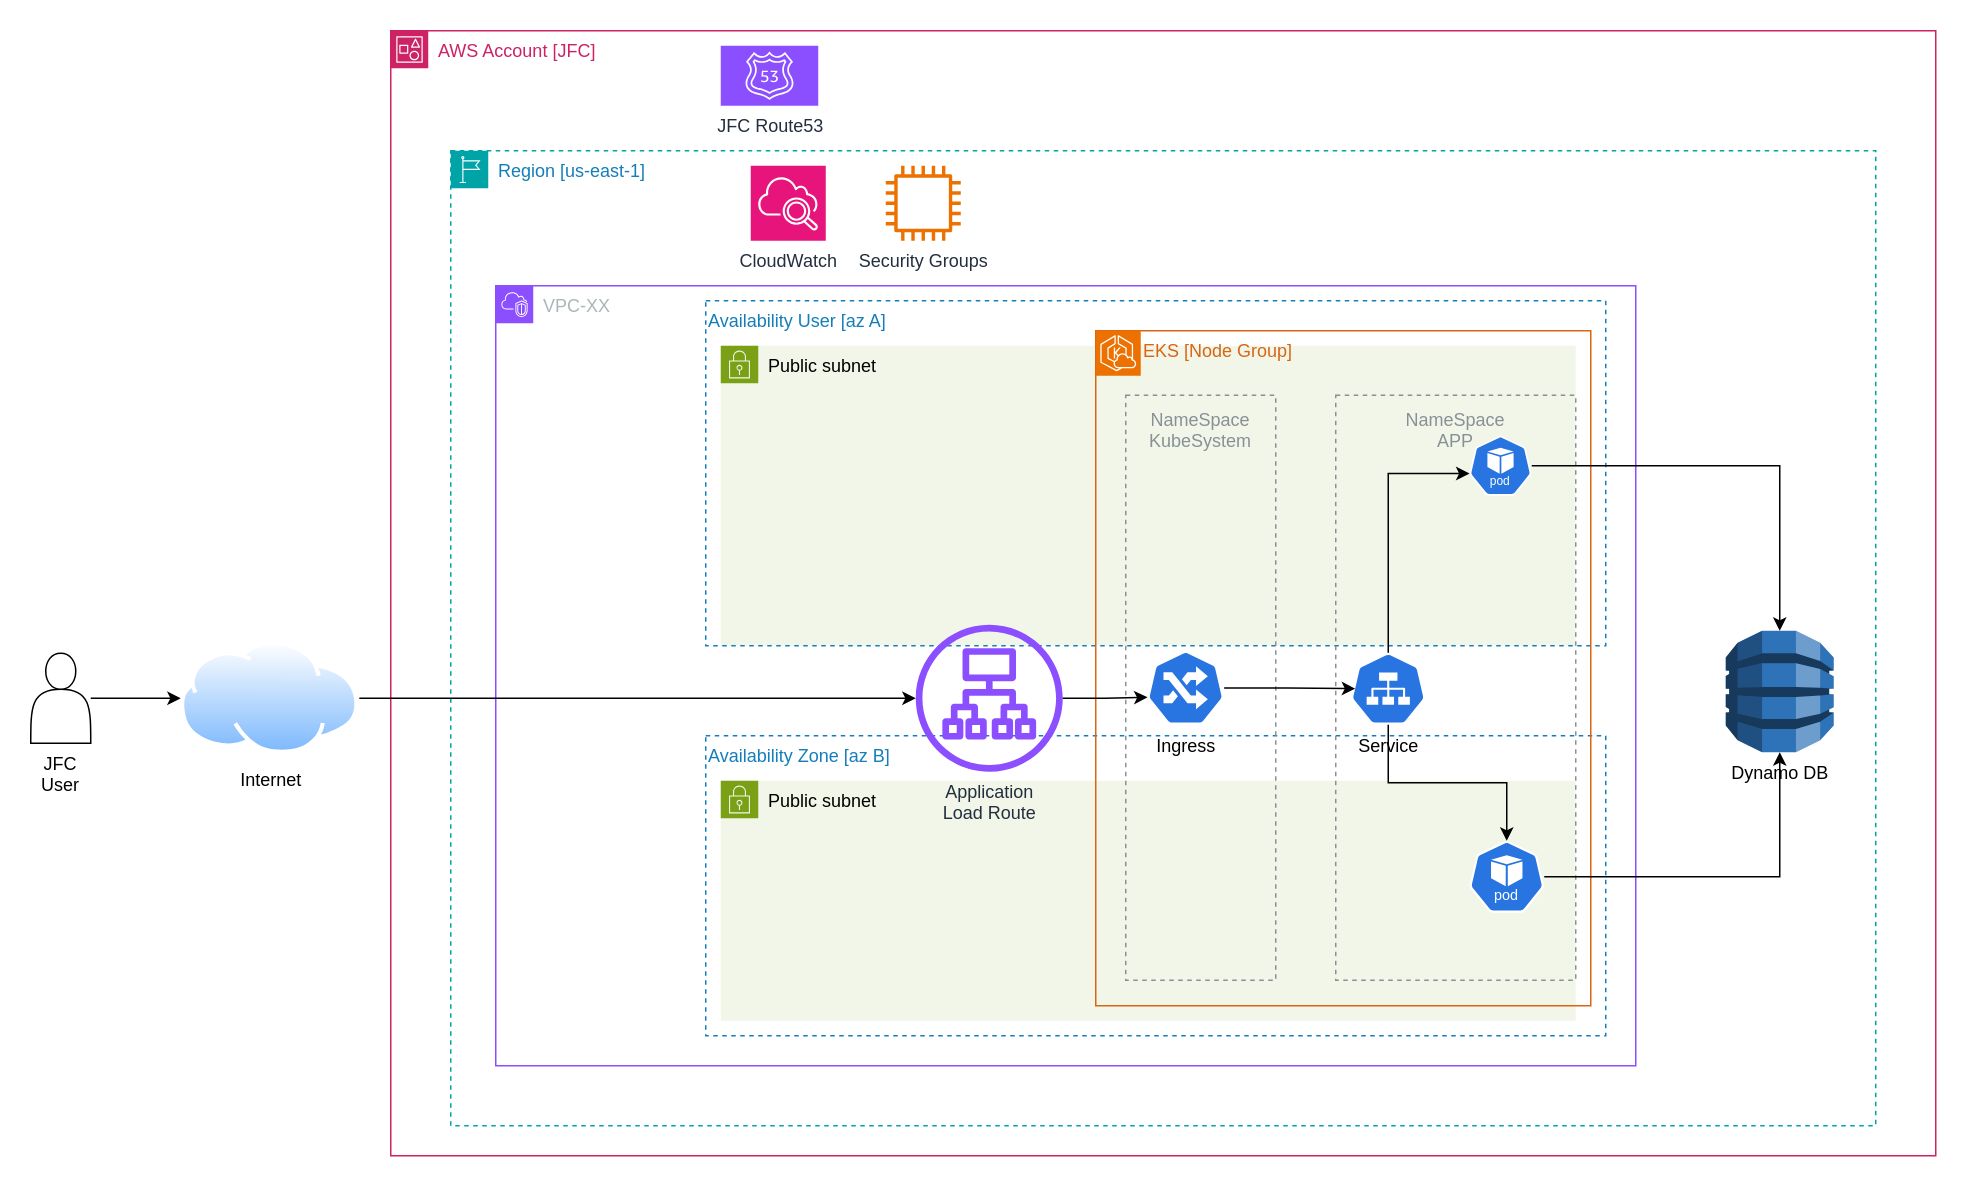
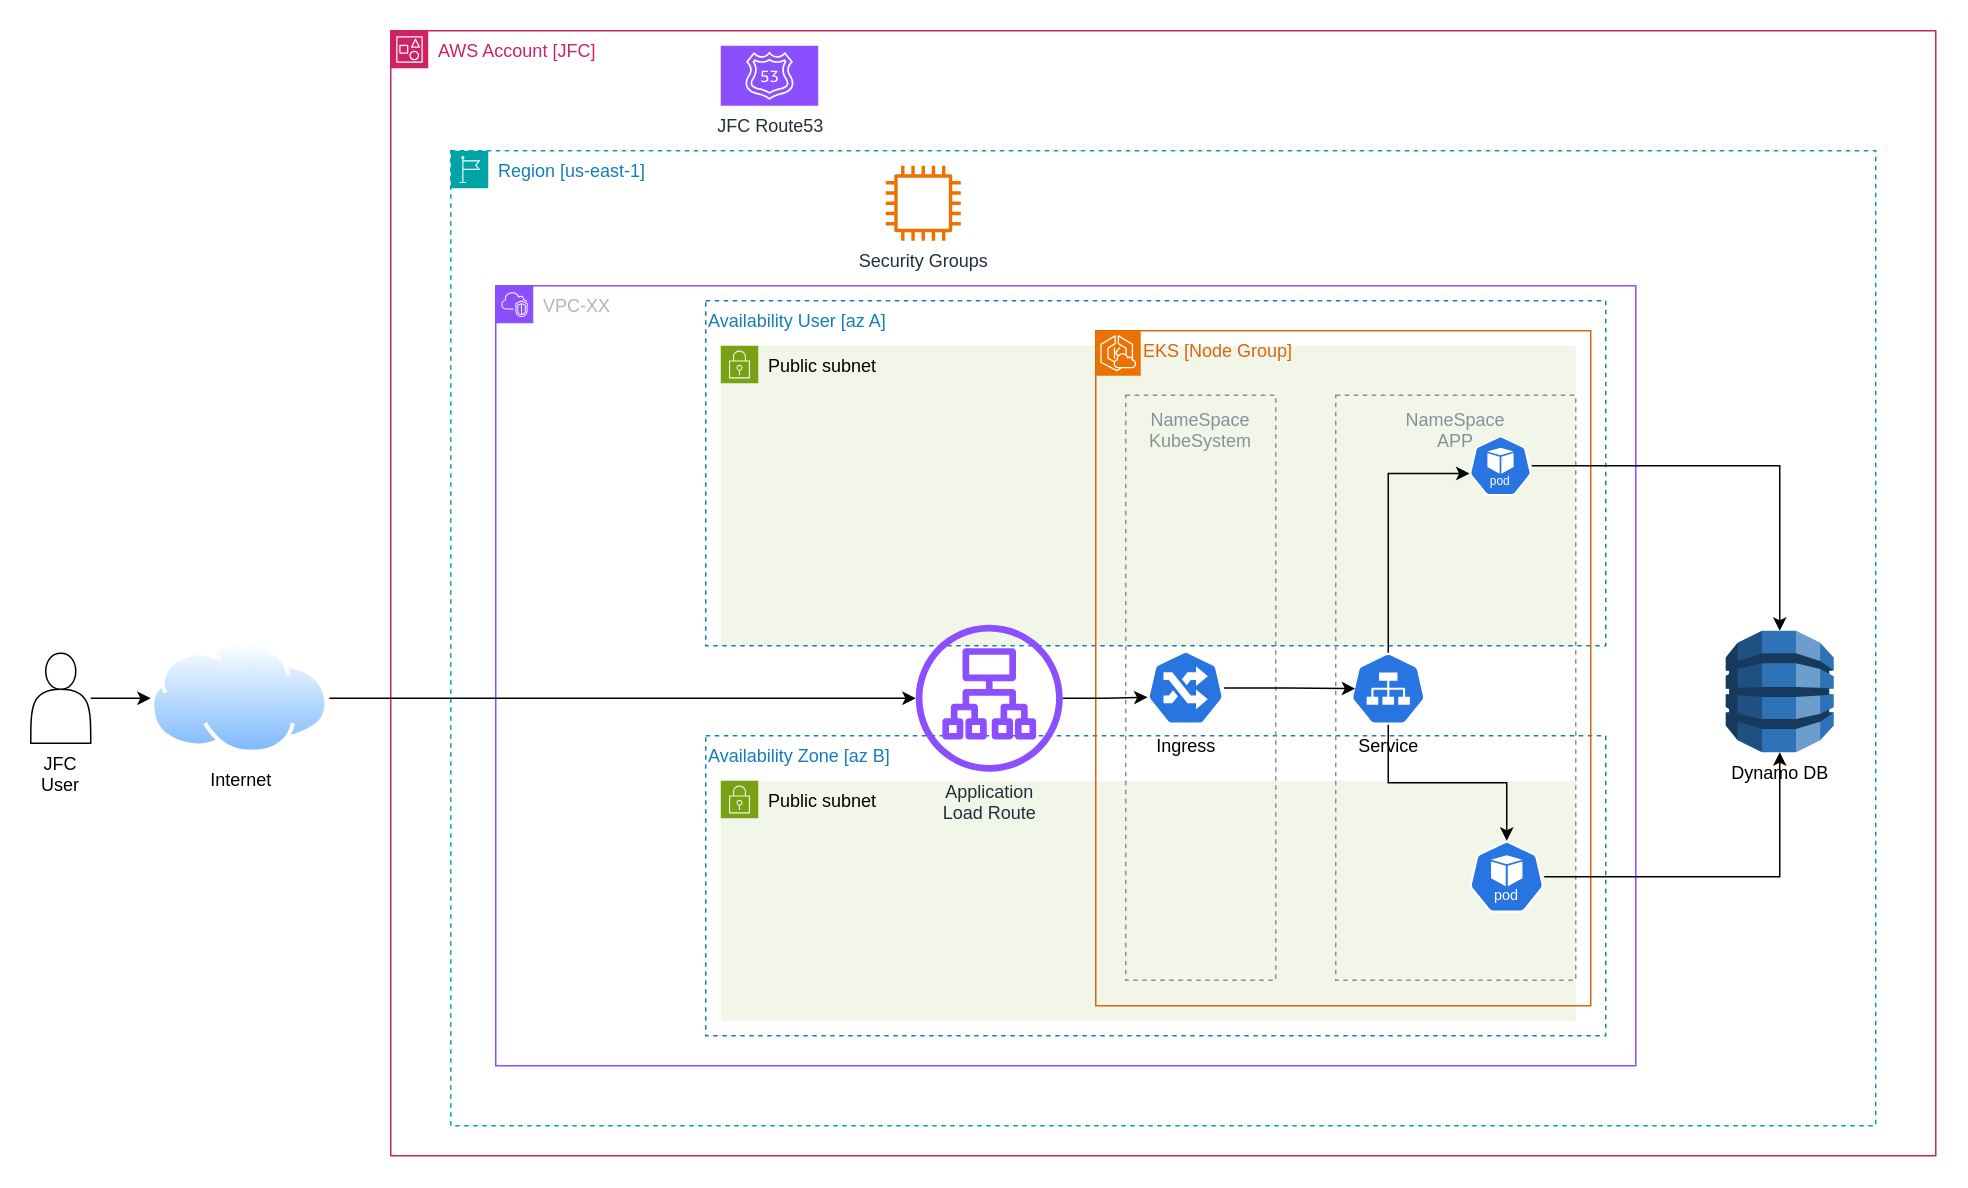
- <mxCell id="8" value="CloudWatch" style="sketch=0;points=[[0,0,0],[0.25,0,0],[0.5,0,0],[0.75,0,0],[1,0,0],[0,1,0],[0.25,1,0],[0.5,1,0],[0.75,1,0],[1,1,0],[0,0.25,0],[0,0.5,0],[0,0.75,0],[1,0.25,0],[1,0.5,0],[1,0.75,0]];points=[[0,0,0],[0.25,0,0],[0.5,0,0],[0.75,0,0],[1,0,0],[0,1,0],[0.25,1,0],[0.5,1,0],[0.75,1,0],[1,1,0],[0,0.25,0],[0,0.5,0],[0,0.75,0],[1,0.25,0],[1,0.5,0],[1,0.75,0]];outlineConnect=0;fontColor=#232F3E;fillColor=#E7157B;strokeColor=#ffffff;dashed=0;verticalLabelPosition=bottom;verticalAlign=top;align=center;html=1;fontSize=12;fontStyle=0;aspect=fixed;shape=mxgraph.aws4.resourceIcon;resIcon=mxgraph.aws4.cloudwatch_2;" vertex="1" parent="6"><mxGeometry x="200" y="10" width="50" height="50" as="geometry" /></mxCell>
- <mxCell id="33" value="Internet" style="image;aspect=fixed;perimeter=ellipsePerimeter;html=1;align=center;shadow=0;dashed=0;spacingTop=3;image=img/lib/active_directory/internet_cloud.svg;" vertex="1" parent="1"><mxGeometry x="120" y="427.5" width="119.05" height="75" as="geometry" /></mxCell>
+ <mxCell id="33" value="Internet" style="image;aspect=fixed;perimeter=ellipsePerimeter;html=1;align=center;shadow=0;dashed=0;spacingTop=3;image=img/lib/active_directory/internet_cloud.svg;" vertex="1" parent="1"><mxGeometry x="100" y="427.5" width="119.05" height="75" as="geometry" /></mxCell>
